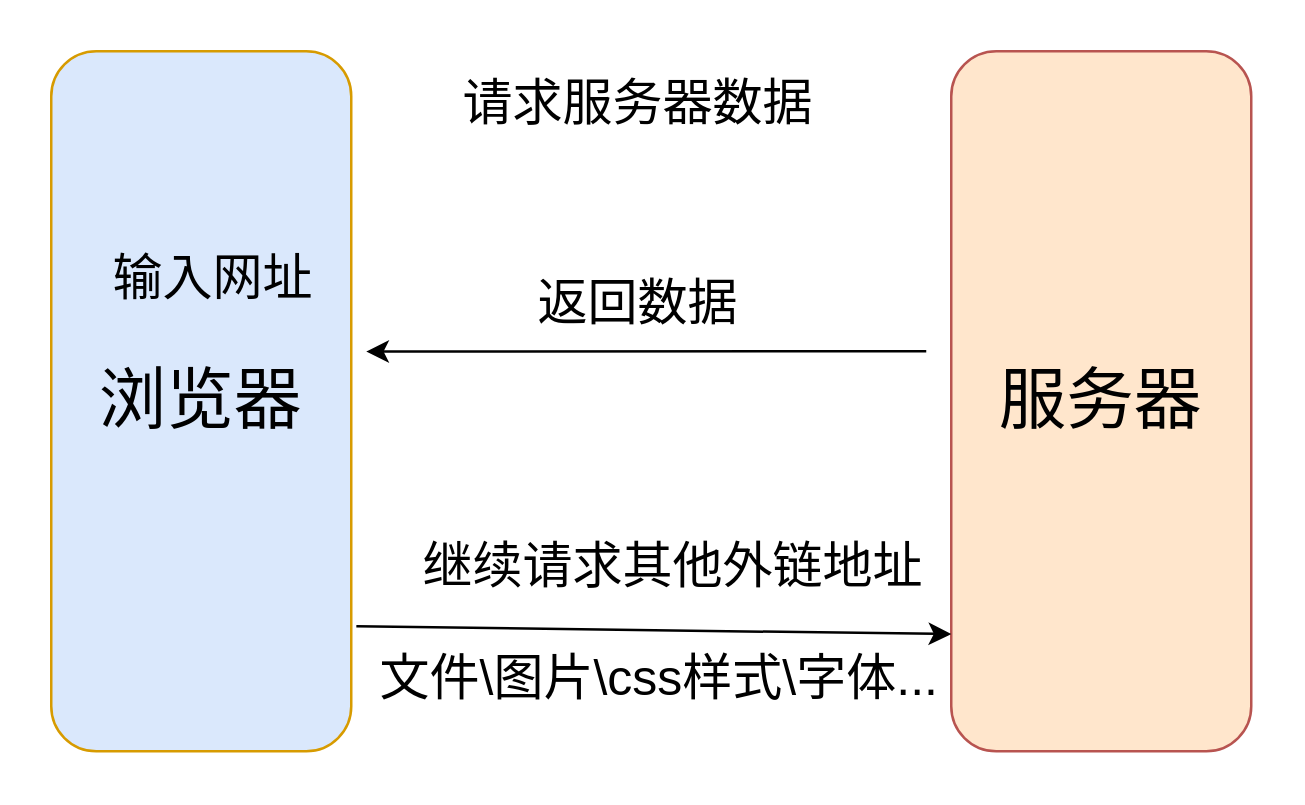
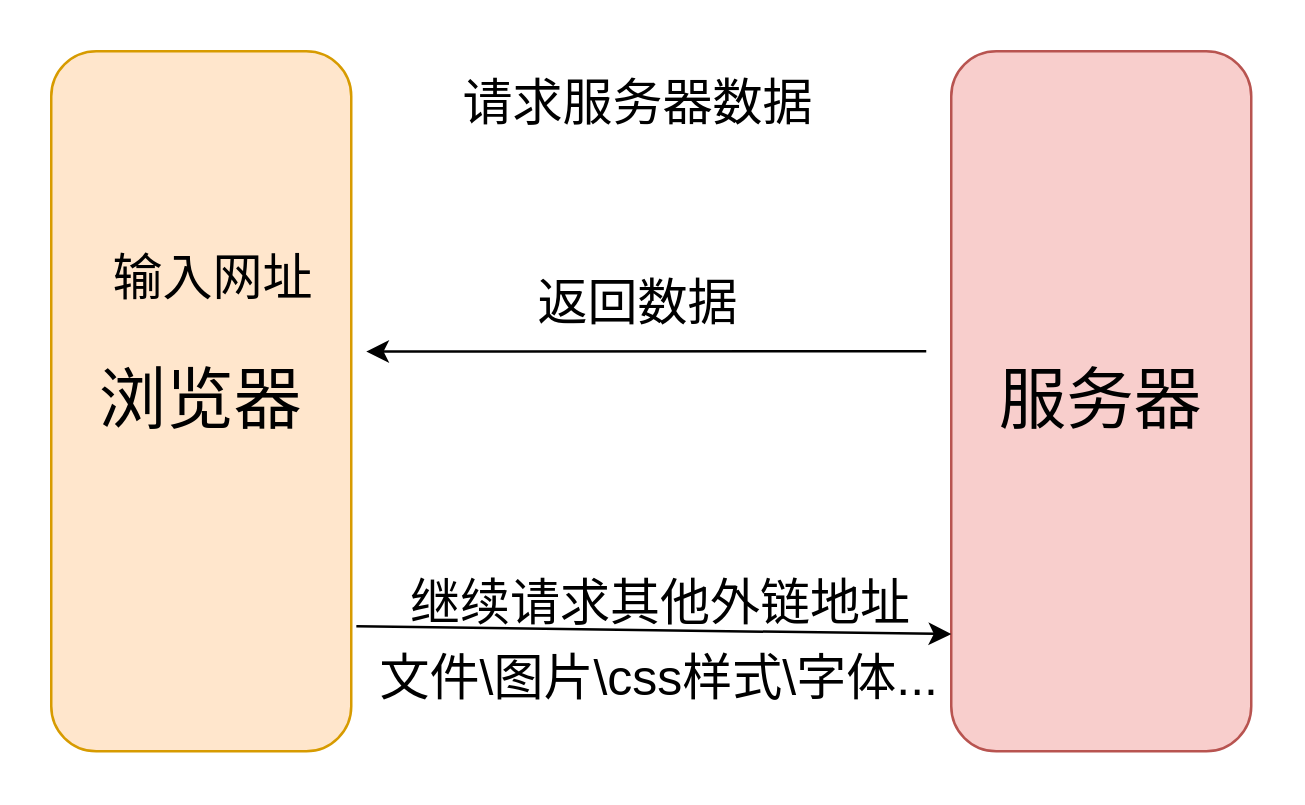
- <mxCell id="2" value="&lt;font style=&quot;font-size: 27px&quot;&gt;浏览器&lt;/font&gt;" style="rounded=1;whiteSpace=wrap;html=1;fillColor=#dae8fc;strokeColor=#d79b00;" parent="1" vertex="1"><mxGeometry x="20" y="20" width="120" height="280" as="geometry" /></mxCell>
+ <mxCell id="2" value="&lt;font style=&quot;font-size: 27px&quot;&gt;浏览器&lt;/font&gt;" style="rounded=1;whiteSpace=wrap;html=1;fillColor=#ffe6cc;strokeColor=#d79b00;" parent="1" vertex="1"><mxGeometry x="20" y="20" width="120" height="280" as="geometry" /></mxCell>
- <mxCell id="3" value="&lt;font style=&quot;font-size: 27px&quot;&gt;服务器&lt;/font&gt;" style="rounded=1;whiteSpace=wrap;html=1;fillColor=#ffe6cc;strokeColor=#b85450;" parent="1" vertex="1"><mxGeometry x="380" y="20" width="120" height="280" as="geometry" /></mxCell>
+ <mxCell id="3" value="&lt;font style=&quot;font-size: 27px&quot;&gt;服务器&lt;/font&gt;" style="rounded=1;whiteSpace=wrap;html=1;fillColor=#f8cecc;strokeColor=#b85450;" parent="1" vertex="1"><mxGeometry x="380" y="20" width="120" height="280" as="geometry" /></mxCell>
- <mxCell id="9" value="&lt;span style=&quot;font-size: 20px&quot;&gt;继续请求其他外链地址&lt;/span&gt;" style="text;html=1;strokeColor=none;fillColor=none;align=center;verticalAlign=middle;whiteSpace=wrap;rounded=0;" parent="1" vertex="1"><mxGeometry x="165" y="215" width="207.96" height="20" as="geometry" /></mxCell>
+ <mxCell id="9" value="&lt;span style=&quot;font-size: 20px&quot;&gt;继续请求其他外链地址&lt;/span&gt;" style="text;html=1;strokeColor=none;fillColor=none;align=center;verticalAlign=middle;whiteSpace=wrap;rounded=0;" parent="1" vertex="1"><mxGeometry x="160" y="230" width="207.96" height="20" as="geometry" /></mxCell>
